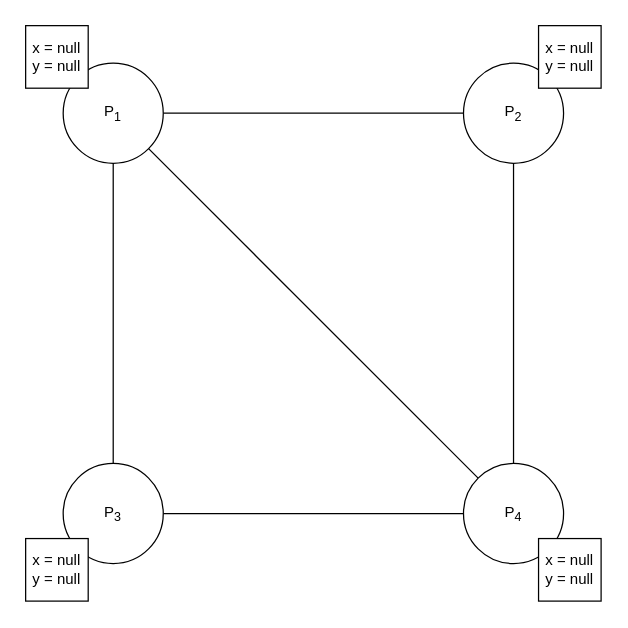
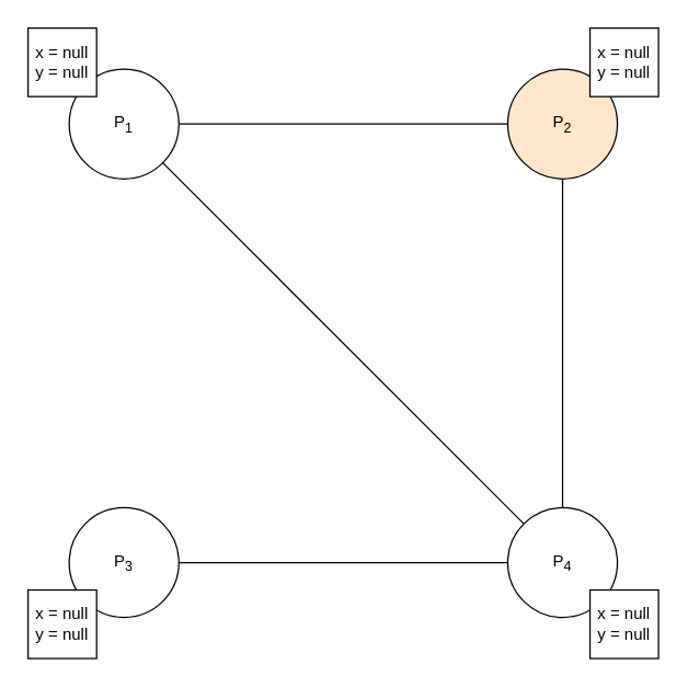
- <mxCell id="10" value="P&lt;sub&gt;2&lt;/sub&gt;" style="ellipse;whiteSpace=wrap;html=1;aspect=fixed;" vertex="1" parent="1"><mxGeometry x="370" y="50" width="80" height="80" as="geometry" /></mxCell>
+ <mxCell id="10" value="P&lt;sub&gt;2&lt;/sub&gt;" style="ellipse;whiteSpace=wrap;html=1;aspect=fixed;fillColor=#ffe6cc;" vertex="1" parent="1"><mxGeometry x="370" y="50" width="80" height="80" as="geometry" /></mxCell>
- <mxCell id="4" style="edgeStyle=none;rounded=0;orthogonalLoop=1;jettySize=auto;html=1;endArrow=none;endFill=0;" edge="1" parent="1" source="5" target="7"><mxGeometry relative="1" as="geometry" /></mxCell>
